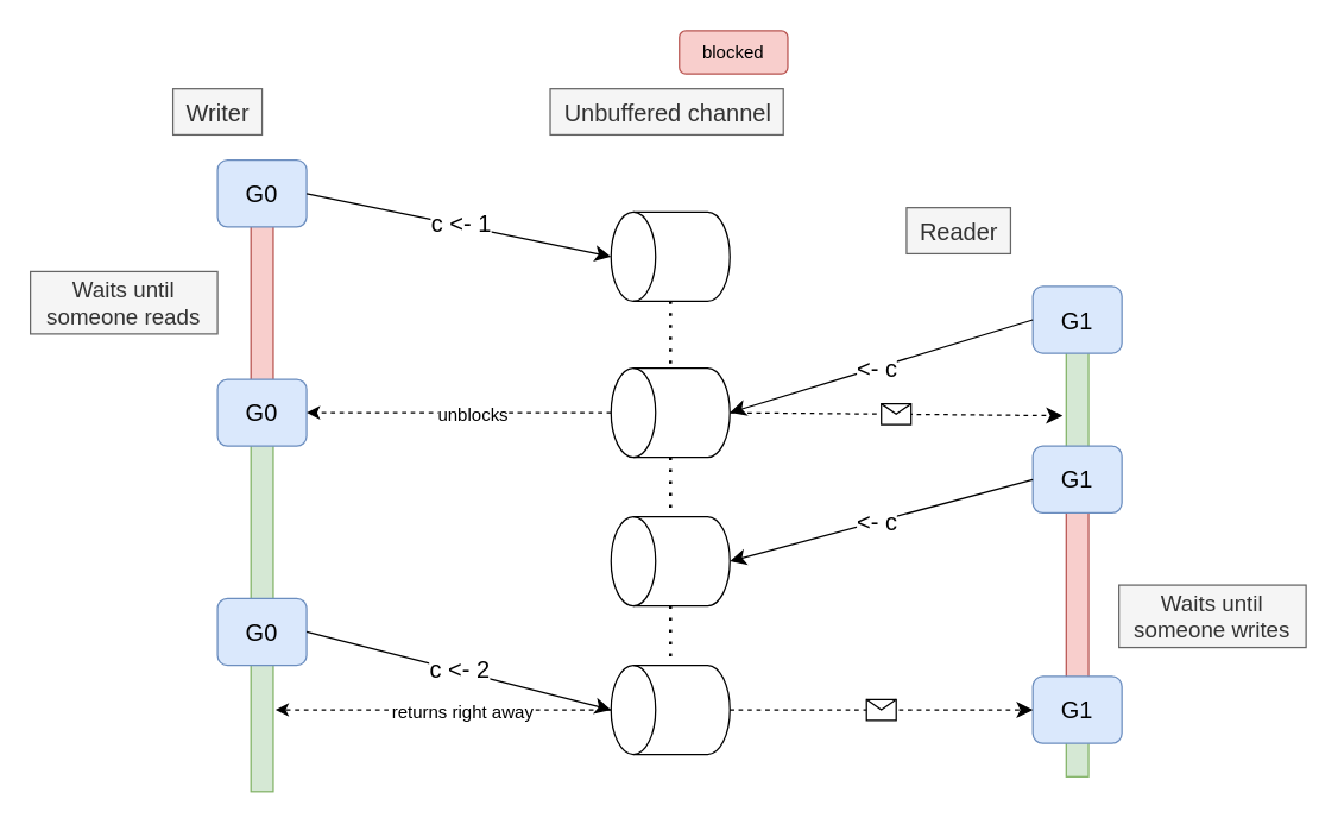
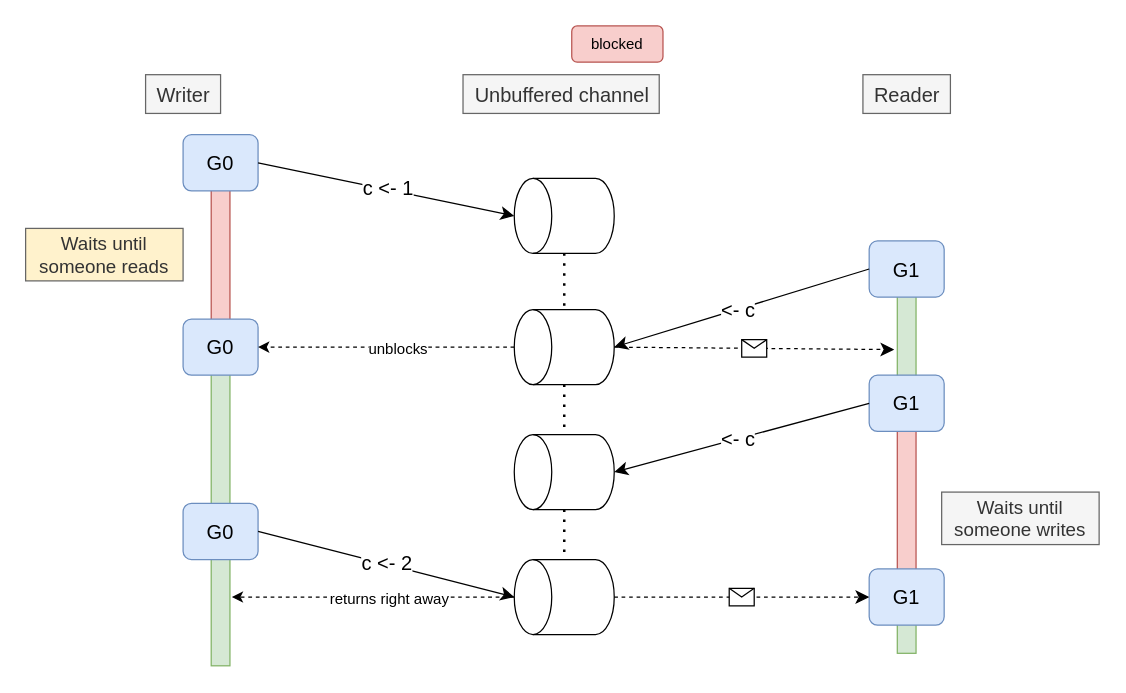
- <mxCell id="13" value="Reader" style="text;html=1;align=center;verticalAlign=middle;resizable=0;points=[];autosize=1;strokeColor=#666666;fillColor=#f5f5f5;fontSize=16;fontColor=#333333;" parent="1" vertex="1"><mxGeometry x="610" y="139" width="70" height="31" as="geometry" /></mxCell>
+ <mxCell id="13" value="Reader" style="text;html=1;align=center;verticalAlign=middle;resizable=0;points=[];autosize=1;strokeColor=#666666;fillColor=#f5f5f5;fontSize=16;fontColor=#333333;" parent="1" vertex="1"><mxGeometry x="690" y="59" width="70" height="31" as="geometry" /></mxCell>
- <mxCell id="42" value="&lt;span style=&quot;font-size: 15px;&quot;&gt;Waits until someone reads&lt;/span&gt;" style="rounded=0;whiteSpace=wrap;html=1;fillColor=#f5f5f5;fontColor=#333333;strokeColor=#666666;" vertex="1" parent="1"><mxGeometry x="20" y="182" width="126" height="42" as="geometry" /></mxCell>
+ <mxCell id="42" value="&lt;span style=&quot;font-size: 15px;&quot;&gt;Waits until someone reads&lt;/span&gt;" style="rounded=0;whiteSpace=wrap;html=1;fillColor=#fff2cc;fontColor=#333333;strokeColor=#666666;" vertex="1" parent="1"><mxGeometry x="20" y="182" width="126" height="42" as="geometry" /></mxCell>
